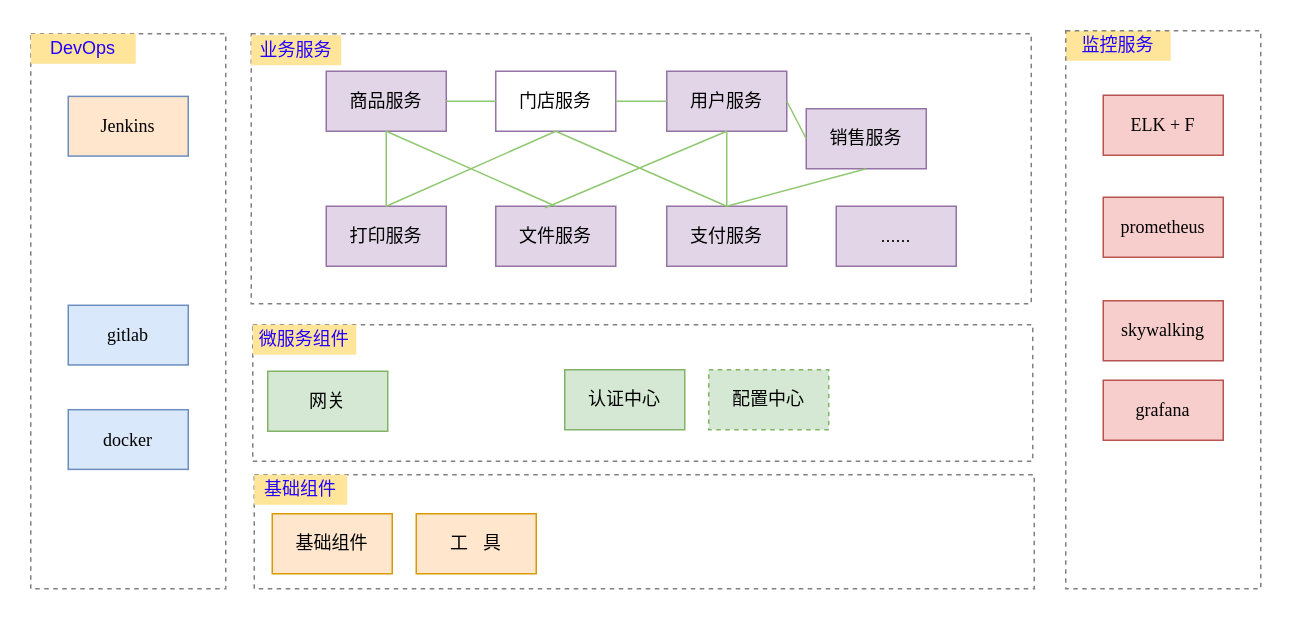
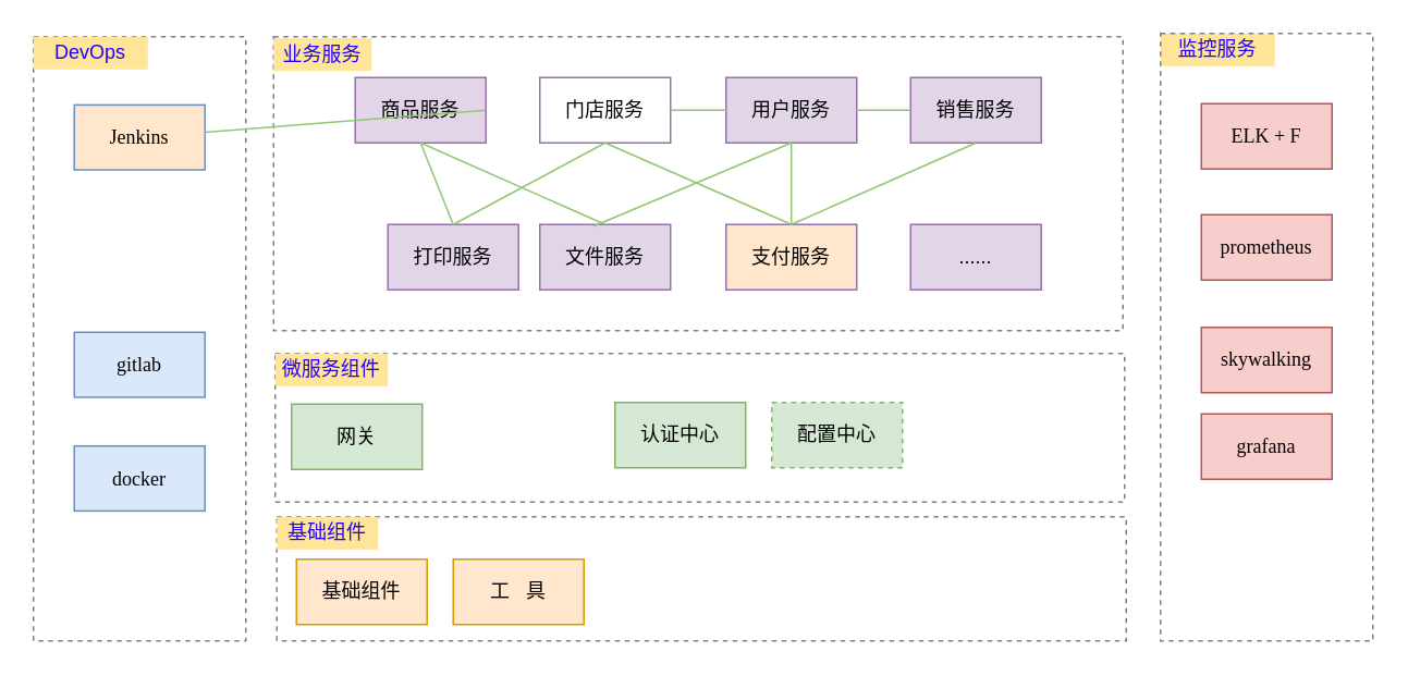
- <mxCell id="23" value="" style="endArrow=none;html=1;strokeColor=#90C771;fillColor=#d5e8d4;entryX=0;entryY=0.5;entryDx=0;entryDy=0;exitX=1;exitY=0.5;exitDx=0;exitDy=0;" parent="8" source="10" target="11" edge="1"><mxGeometry width="50" height="50" relative="1" as="geometry"><mxPoint x="287" y="67.335" as="sourcePoint" /><mxPoint x="100" y="125" as="targetPoint" /></mxGeometry></mxCell>
+ <mxCell id="23" value="" style="endArrow=none;html=1;strokeColor=#90C771;fillColor=#d5e8d4;exitX=1;exitY=0.5;exitDx=0;exitDy=0;" parent="8" source="10" target="4" edge="1"><mxGeometry width="50" height="50" relative="1" as="geometry"><mxPoint x="287" y="67.335" as="sourcePoint" /><mxPoint x="100" y="125" as="targetPoint" /></mxGeometry></mxCell>
- <mxCell id="13" value="销售服务" style="rounded=0;whiteSpace=wrap;html=1;fillColor=#e1d5e7;strokeColor=#9673a6;" parent="8" vertex="1"><mxGeometry x="370" y="50" width="80" height="40" as="geometry" /></mxCell>
+ <mxCell id="13" value="销售服务" style="rounded=0;whiteSpace=wrap;html=1;fillColor=#e1d5e7;strokeColor=#9673a6;" parent="8" vertex="1"><mxGeometry x="390" y="25" width="80" height="40" as="geometry" /></mxCell>
- <mxCell id="14" value="打印服务" style="rounded=0;whiteSpace=wrap;html=1;fillColor=#e1d5e7;strokeColor=#9673a6;" parent="8" vertex="1"><mxGeometry x="50" y="115" width="80" height="40" as="geometry" /></mxCell>
+ <mxCell id="14" value="打印服务" style="rounded=0;whiteSpace=wrap;html=1;fillColor=#e1d5e7;strokeColor=#9673a6;" parent="8" vertex="1"><mxGeometry x="70" y="115" width="80" height="40" as="geometry" /></mxCell>
- <mxCell id="16" value="支付服务" style="rounded=0;whiteSpace=wrap;html=1;fillColor=#e1d5e7;strokeColor=#9673a6;" parent="8" vertex="1"><mxGeometry x="277" y="115" width="80" height="40" as="geometry" /></mxCell>
+ <mxCell id="16" value="支付服务" style="rounded=0;whiteSpace=wrap;html=1;fillColor=#ffe6cc;strokeColor=#9673a6;" parent="8" vertex="1"><mxGeometry x="277" y="115" width="80" height="40" as="geometry" /></mxCell>
